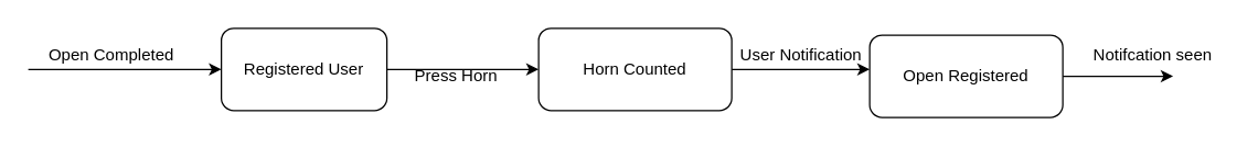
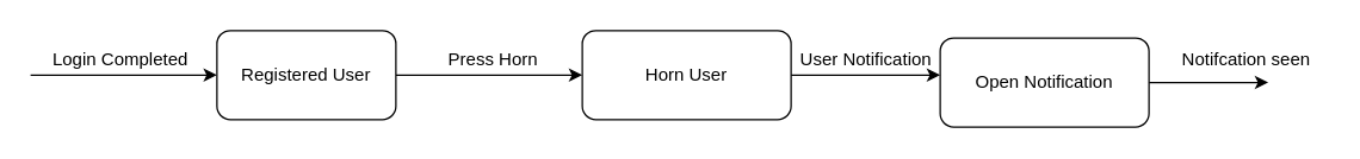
- <mxCell id="5" value="Open Completed" style="text;html=1;align=center;verticalAlign=middle;resizable=0;points=[];autosize=1;strokeColor=none;fillColor=none;" vertex="1" parent="1"><mxGeometry x="25" y="25" width="110" height="30" as="geometry" /></mxCell>
+ <mxCell id="5" value="Login Completed" style="text;html=1;align=center;verticalAlign=middle;resizable=0;points=[];autosize=1;strokeColor=none;fillColor=none;" vertex="1" parent="1"><mxGeometry x="25" y="25" width="110" height="30" as="geometry" /></mxCell>
- <mxCell id="3" value="Registered User" style="rounded=1;whiteSpace=wrap;html=1;" vertex="1" parent="1"><mxGeometry x="160" y="20" width="120" height="60" as="geometry" /></mxCell>
+ <mxCell id="3" value="Registered User" style="rounded=1;whiteSpace=wrap;html=1;" vertex="1" parent="1"><mxGeometry x="145" y="20" width="120" height="60" as="geometry" /></mxCell>
- <mxCell id="8" value="Horn Counted" style="rounded=1;whiteSpace=wrap;html=1;" vertex="1" parent="1"><mxGeometry x="390" y="20" width="140" height="60" as="geometry" /></mxCell>
+ <mxCell id="8" value="Horn User" style="rounded=1;whiteSpace=wrap;html=1;" vertex="1" parent="1"><mxGeometry x="390" y="20" width="140" height="60" as="geometry" /></mxCell>
- <mxCell id="6" value="Press Horn" style="text;html=1;align=center;verticalAlign=middle;resizable=0;points=[];autosize=1;strokeColor=none;fillColor=none;" vertex="1" parent="1"><mxGeometry x="290" y="40" width="80" height="30" as="geometry" /></mxCell>
+ <mxCell id="6" value="Press Horn" style="text;html=1;align=center;verticalAlign=middle;resizable=0;points=[];autosize=1;strokeColor=none;fillColor=none;" vertex="1" parent="1"><mxGeometry x="290" y="25" width="80" height="30" as="geometry" /></mxCell>
- <mxCell id="11" value="Open Registered" style="rounded=1;whiteSpace=wrap;html=1;" vertex="1" parent="1"><mxGeometry x="630" y="25" width="140" height="60" as="geometry" /></mxCell>
+ <mxCell id="11" value="Open Notification" style="rounded=1;whiteSpace=wrap;html=1;" vertex="1" parent="1"><mxGeometry x="630" y="25" width="140" height="60" as="geometry" /></mxCell>
